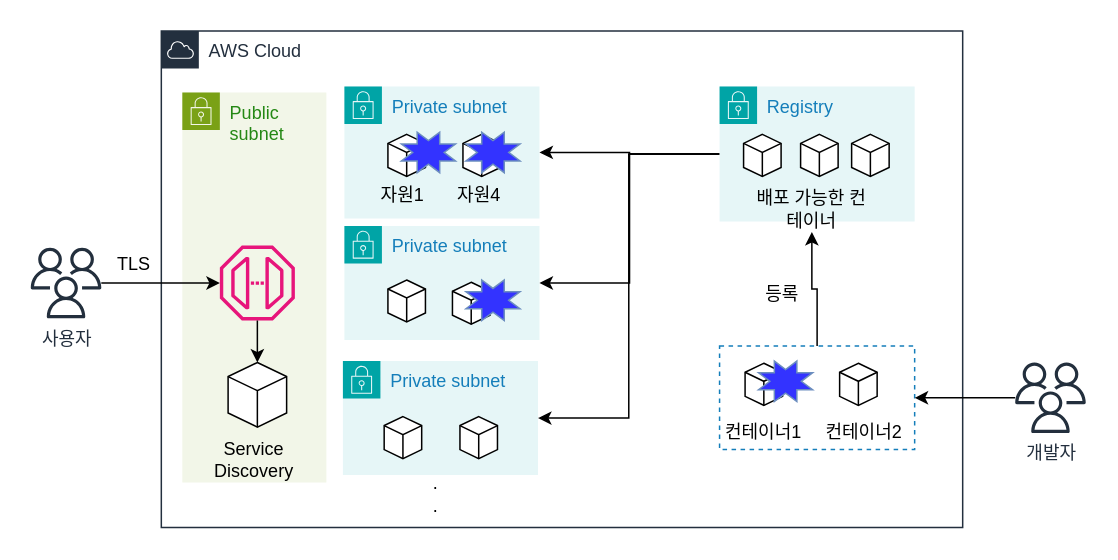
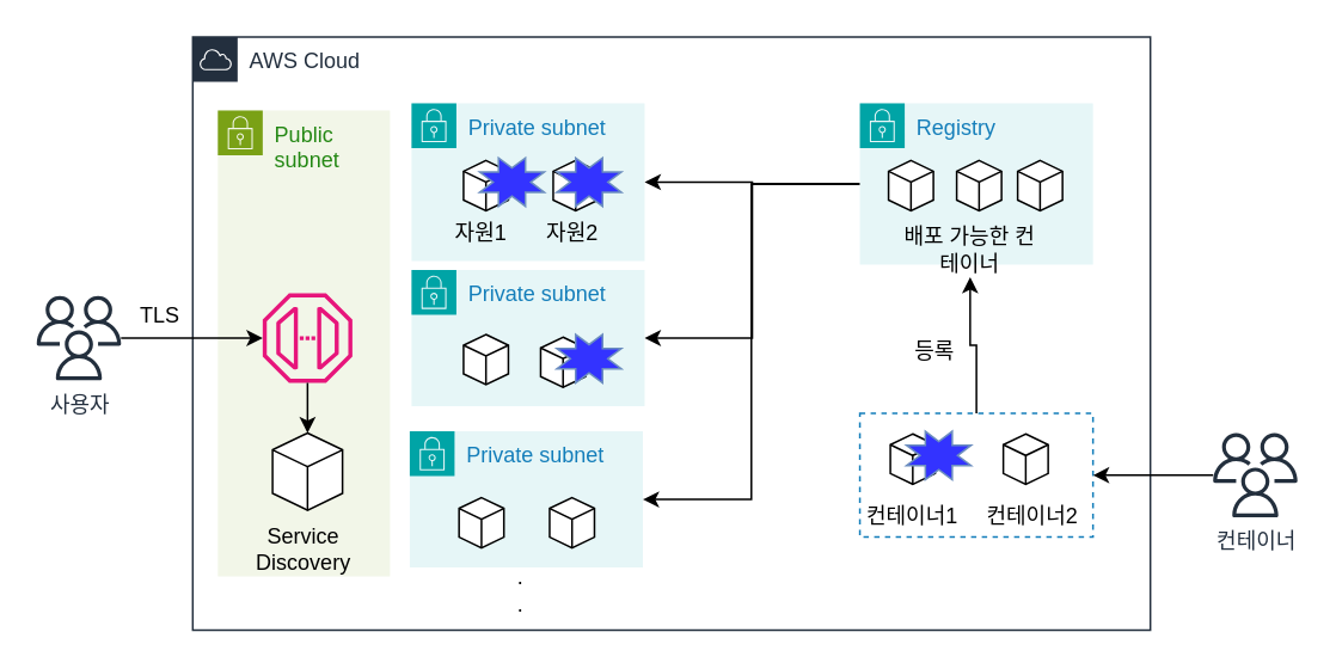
- <mxCell id="12" value="자원4" style="text;html=1;strokeColor=none;fillColor=none;align=center;verticalAlign=middle;whiteSpace=wrap;rounded=0;" vertex="1" parent="8"><mxGeometry x="60" y="58" width="60" height="30" as="geometry" /></mxCell>
+ <mxCell id="12" value="자원2" style="text;html=1;strokeColor=none;fillColor=none;align=center;verticalAlign=middle;whiteSpace=wrap;rounded=0;" vertex="1" parent="8"><mxGeometry x="60" y="58" width="60" height="30" as="geometry" /></mxCell>
- <mxCell id="43" value="개발자" style="sketch=0;outlineConnect=0;fontColor=#232F3E;gradientColor=none;fillColor=#232F3D;strokeColor=none;dashed=0;verticalLabelPosition=bottom;verticalAlign=top;align=center;html=1;fontSize=12;fontStyle=0;aspect=fixed;pointerEvents=1;shape=mxgraph.aws4.users;" vertex="1" parent="1"><mxGeometry x="676" y="241" width="47" height="47" as="geometry" /></mxCell>
+ <mxCell id="43" value="컨테이너" style="sketch=0;outlineConnect=0;fontColor=#232F3E;gradientColor=none;fillColor=#232F3D;strokeColor=none;dashed=0;verticalLabelPosition=bottom;verticalAlign=top;align=center;html=1;fontSize=12;fontStyle=0;aspect=fixed;pointerEvents=1;shape=mxgraph.aws4.users;" vertex="1" parent="1"><mxGeometry x="676" y="241" width="47" height="47" as="geometry" /></mxCell>
